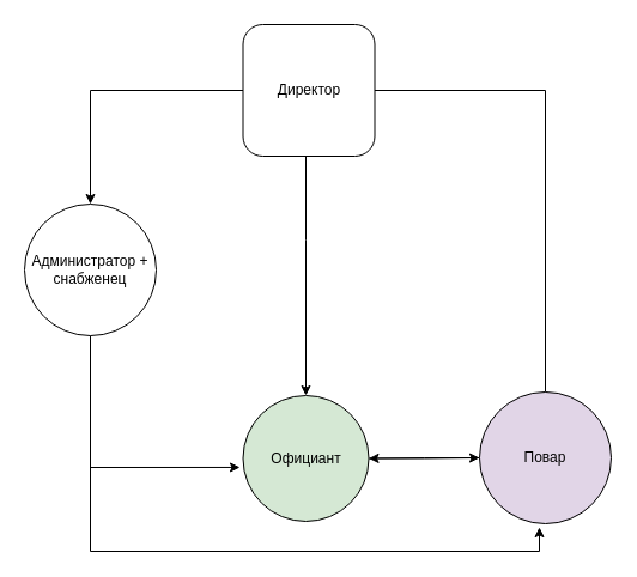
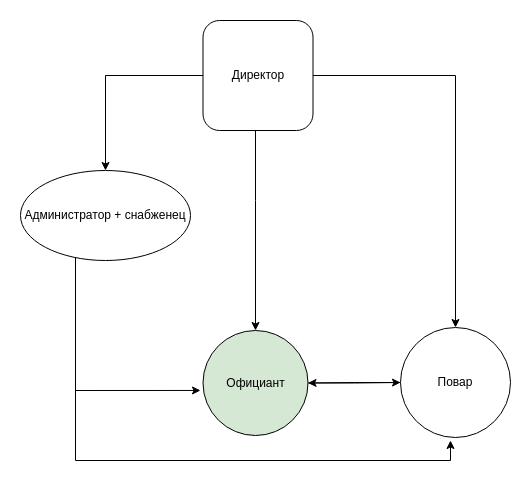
- <mxCell id="12" value="Администратор + снабженец" style="ellipse;whiteSpace=wrap;html=1;aspect=fixed;" vertex="1" parent="1"><mxGeometry x="20" y="170" width="110" height="110" as="geometry" /></mxCell>
+ <mxCell id="12" value="Администратор + снабженец" style="ellipse;whiteSpace=wrap;html=1;aspect=fixed;" vertex="1" parent="1"><mxGeometry x="20" y="170" width="170" height="90" as="geometry" /></mxCell>
- <mxCell id="4" style="edgeStyle=orthogonalEdgeStyle;rounded=0;orthogonalLoop=1;jettySize=auto;html=1;entryX=0.5;entryY=0;entryDx=0;entryDy=0;endArrow=none;" edge="1" parent="1" source="5" target="7"><mxGeometry relative="1" as="geometry" /></mxCell>
+ <mxCell id="4" style="edgeStyle=orthogonalEdgeStyle;rounded=0;orthogonalLoop=1;jettySize=auto;html=1;entryX=0.5;entryY=0;entryDx=0;entryDy=0;" edge="1" parent="1" source="5" target="7"><mxGeometry relative="1" as="geometry" /></mxCell>
- <mxCell id="7" value="Повар" style="ellipse;whiteSpace=wrap;html=1;aspect=fixed;fillColor=#e1d5e7;" vertex="1" parent="1"><mxGeometry x="400" y="327" width="110" height="110" as="geometry" /></mxCell>
+ <mxCell id="7" value="Повар" style="ellipse;whiteSpace=wrap;html=1;aspect=fixed;" vertex="1" parent="1"><mxGeometry x="400" y="327" width="110" height="110" as="geometry" /></mxCell>
